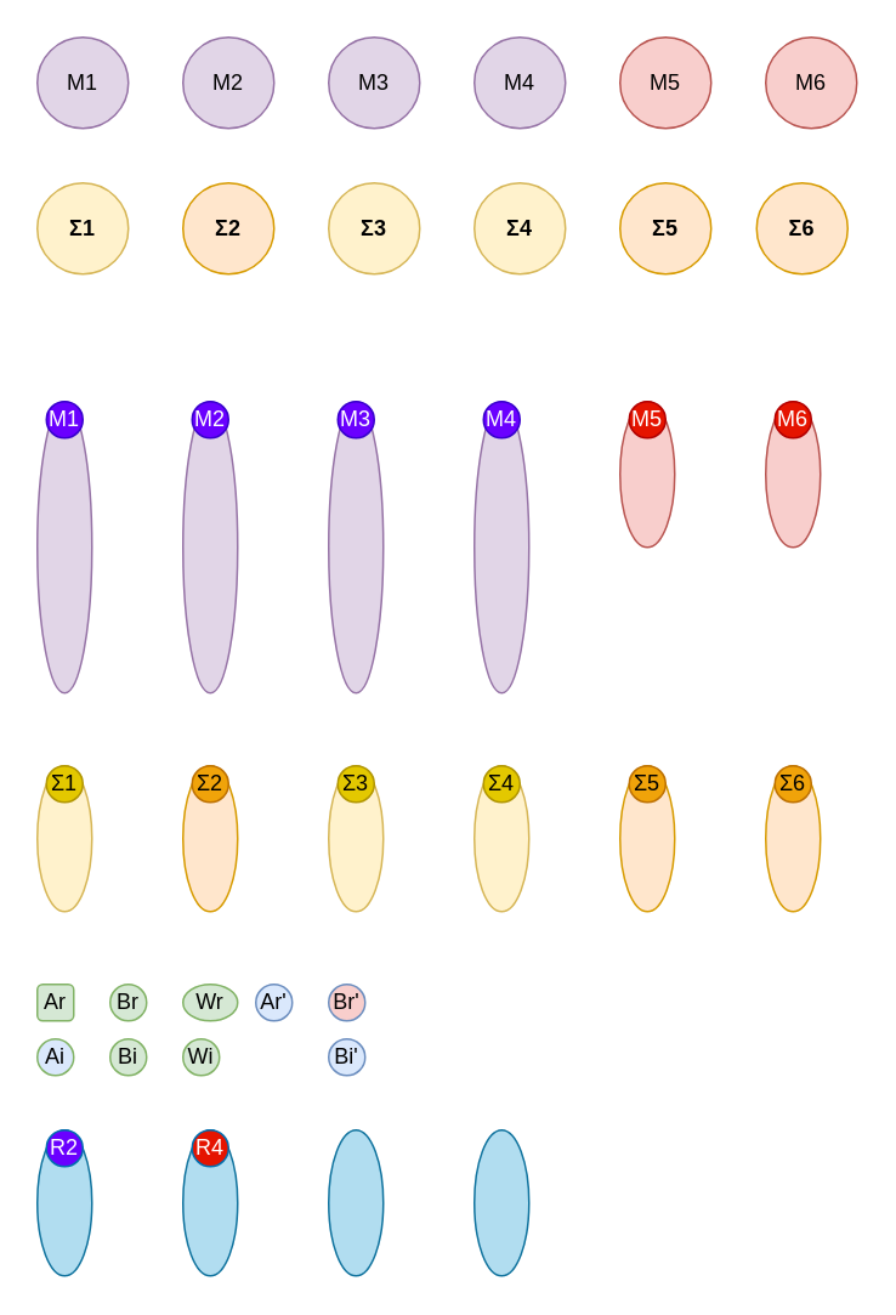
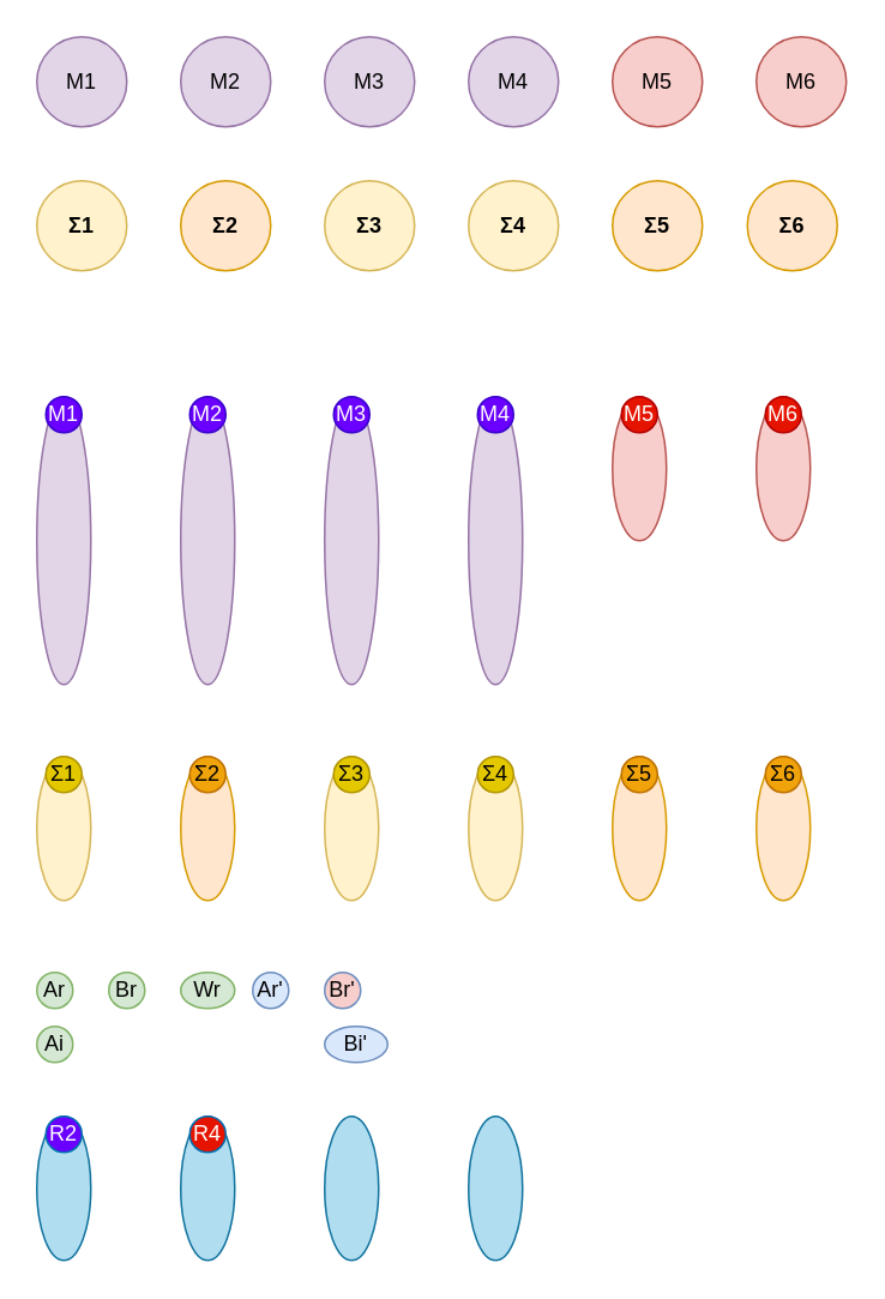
- <mxCell id="54" value="Ar" style="whiteSpace=wrap;html=1;aspect=fixed;fillColor=#d5e8d4;strokeColor=#82b366;rounded=1;" parent="1" vertex="1"><mxGeometry x="20" y="540" width="20" height="20" as="geometry" /></mxCell>
+ <mxCell id="54" value="Ar" style="ellipse;whiteSpace=wrap;html=1;aspect=fixed;fillColor=#d5e8d4;strokeColor=#82b366;" parent="1" vertex="1"><mxGeometry x="20" y="540" width="20" height="20" as="geometry" /></mxCell>
- <mxCell id="55" value="Ai" style="ellipse;whiteSpace=wrap;html=1;aspect=fixed;fillColor=#dae8fc;strokeColor=#82b366;" parent="1" vertex="1"><mxGeometry x="20" y="570" width="20" height="20" as="geometry" /></mxCell>
+ <mxCell id="55" value="Ai" style="ellipse;whiteSpace=wrap;html=1;aspect=fixed;fillColor=#d5e8d4;strokeColor=#82b366;" parent="1" vertex="1"><mxGeometry x="20" y="570" width="20" height="20" as="geometry" /></mxCell>
- <mxCell id="52" value="Bi" style="ellipse;whiteSpace=wrap;html=1;aspect=fixed;fillColor=#d5e8d4;strokeColor=#82b366;" parent="1" vertex="1"><mxGeometry x="60" y="570" width="20" height="20" as="geometry" /></mxCell>
- <mxCell id="53" value="Wi" style="ellipse;whiteSpace=wrap;html=1;aspect=fixed;fillColor=#d5e8d4;strokeColor=#82b366;" parent="1" vertex="1"><mxGeometry x="100" y="570" width="20" height="20" as="geometry" /></mxCell>
- <mxCell id="57" value="Bi'" style="ellipse;whiteSpace=wrap;html=1;aspect=fixed;fillColor=#dae8fc;strokeColor=#6c8ebf;" parent="1" vertex="1"><mxGeometry x="180" y="570" width="20" height="20" as="geometry" /></mxCell>
+ <mxCell id="57" value="Bi'" style="ellipse;whiteSpace=wrap;html=1;aspect=fixed;fillColor=#dae8fc;strokeColor=#6c8ebf;" parent="1" vertex="1"><mxGeometry x="180" y="570" width="35" height="20" as="geometry" /></mxCell>
